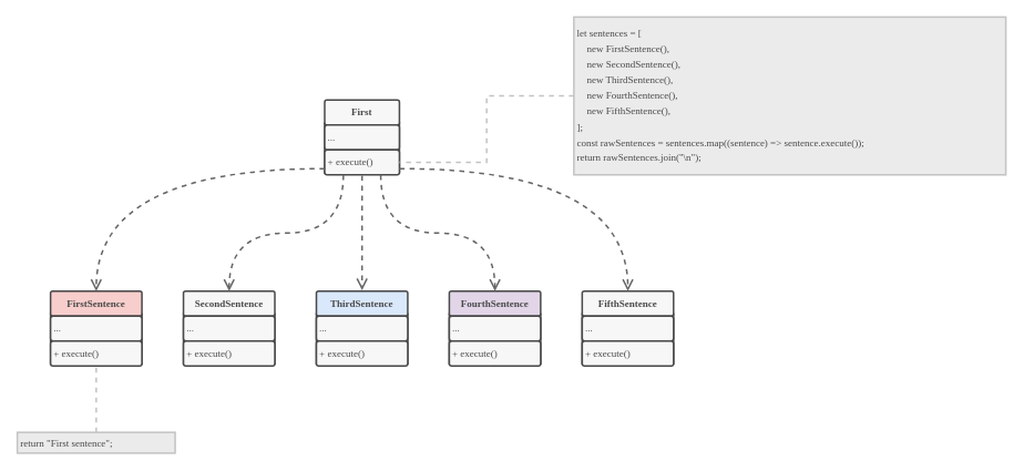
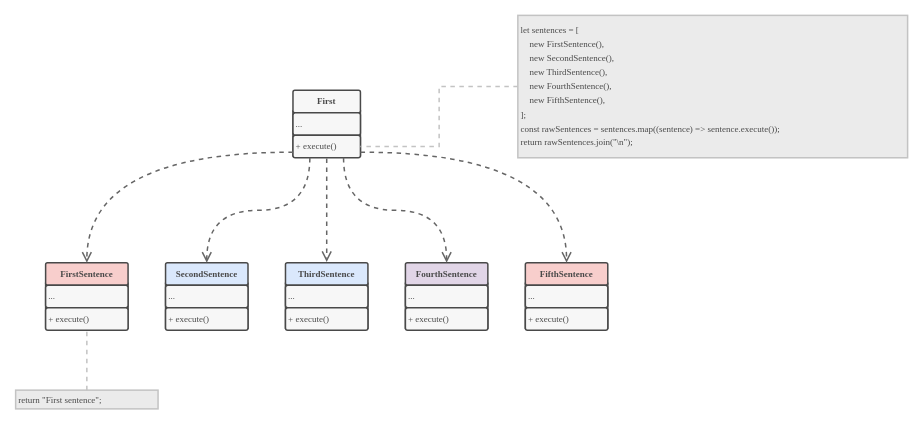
- <mxCell id="14" value="&lt;b style=&quot;color: rgb(73, 73, 73); font-family: Nunito;&quot;&gt;SecondSentence&lt;/b&gt;" style="rounded=1;whiteSpace=wrap;html=1;arcSize=5;fillColor=#F7F7F7;strokeColor=#494949;strokeWidth=2;container=0;absoluteArcSize=1;" vertex="1" parent="12"><mxGeometry x="-2.132e-14" width="110.0" height="30" as="geometry" /></mxCell>
+ <mxCell id="14" value="&lt;b style=&quot;color: rgb(73, 73, 73); font-family: Nunito;&quot;&gt;SecondSentence&lt;/b&gt;" style="rounded=1;whiteSpace=wrap;html=1;arcSize=5;fillColor=#dae8fc;strokeColor=#494949;strokeWidth=2;container=0;absoluteArcSize=1;" vertex="1" parent="12"><mxGeometry x="-2.132e-14" width="110.0" height="30" as="geometry" /></mxCell>
- <mxCell id="29" value="&lt;b style=&quot;color: rgb(73, 73, 73); font-family: Nunito;&quot;&gt;FifthSentence&lt;/b&gt;" style="rounded=1;whiteSpace=wrap;html=1;arcSize=5;fillColor=#F7F7F7;strokeColor=#494949;strokeWidth=2;container=0;absoluteArcSize=1;" vertex="1" parent="27"><mxGeometry x="-2.132e-14" width="110.0" height="30" as="geometry" /></mxCell>
+ <mxCell id="29" value="&lt;b style=&quot;color: rgb(73, 73, 73); font-family: Nunito;&quot;&gt;FifthSentence&lt;/b&gt;" style="rounded=1;whiteSpace=wrap;html=1;arcSize=5;fillColor=#f8cecc;strokeColor=#494949;strokeWidth=2;container=0;absoluteArcSize=1;" vertex="1" parent="27"><mxGeometry x="-2.132e-14" width="110.0" height="30" as="geometry" /></mxCell>
